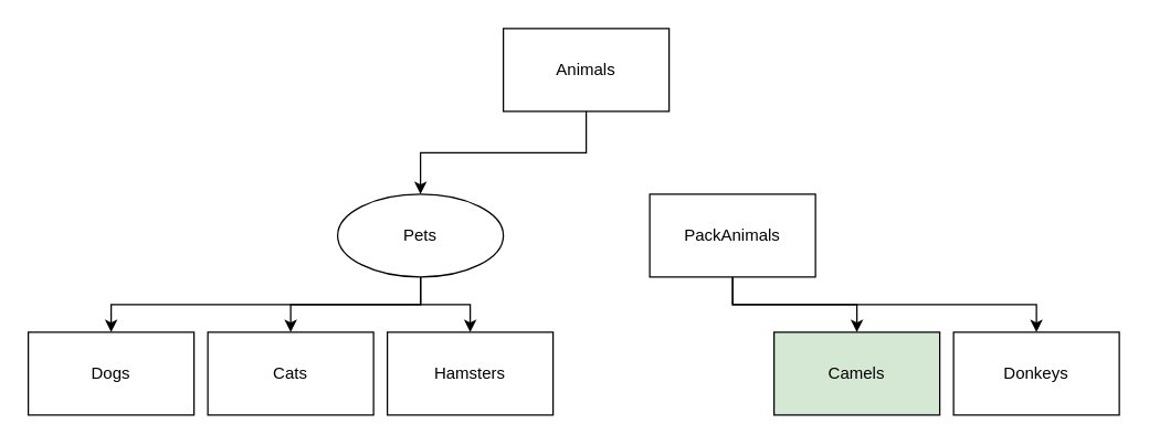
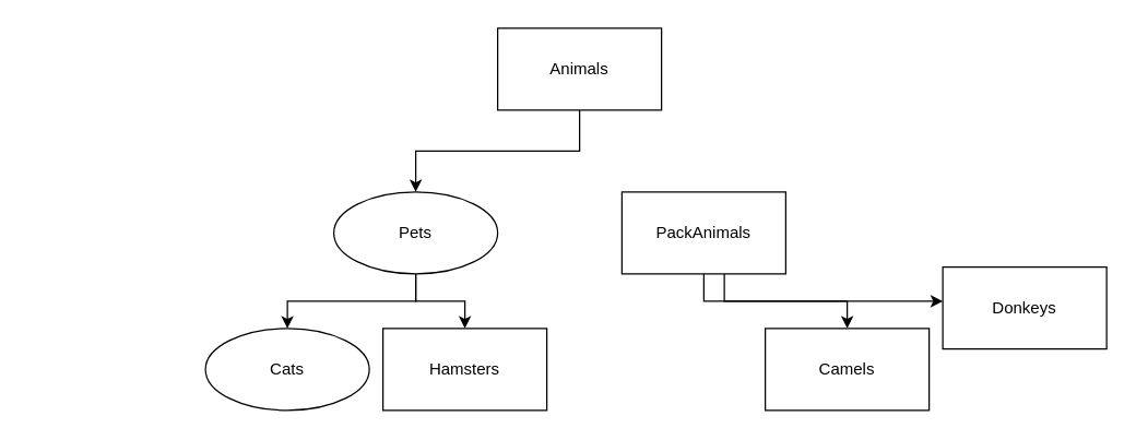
- <mxCell id="10" value="PackAnimals" style="rounded=0;whiteSpace=wrap;html=1;" vertex="1" parent="1"><mxGeometry x="470" y="140" width="120" height="60" as="geometry" /></mxCell>
+ <mxCell id="10" value="PackAnimals" style="rounded=0;whiteSpace=wrap;html=1;" vertex="1" parent="1"><mxGeometry x="455" y="140" width="120" height="60" as="geometry" /></mxCell>
- <mxCell id="6" style="edgeStyle=orthogonalEdgeStyle;rounded=0;orthogonalLoop=1;jettySize=auto;html=1;" edge="1" parent="1" source="7" target="11"><mxGeometry relative="1" as="geometry"><Array as="points"><mxPoint x="304" y="220" /><mxPoint x="80" y="220" /></Array></mxGeometry></mxCell>
- <mxCell id="11" value="Dogs" style="rounded=0;whiteSpace=wrap;html=1;" vertex="1" parent="1"><mxGeometry x="20" y="240" width="120" height="60" as="geometry" /></mxCell>
- <mxCell id="12" value="Cats" style="rounded=0;whiteSpace=wrap;html=1;" vertex="1" parent="1"><mxGeometry x="150" y="240" width="120" height="60" as="geometry" /></mxCell>
+ <mxCell id="12" value="Cats" style="ellipse;whiteSpace=wrap;html=1;" vertex="1" parent="1"><mxGeometry x="150" y="240" width="120" height="60" as="geometry" /></mxCell>
- <mxCell id="14" value="Camels" style="rounded=0;whiteSpace=wrap;html=1;fillColor=#d5e8d4;" vertex="1" parent="1"><mxGeometry x="560" y="240" width="120" height="60" as="geometry" /></mxCell>
+ <mxCell id="14" value="Camels" style="rounded=0;whiteSpace=wrap;html=1;" vertex="1" parent="1"><mxGeometry x="560" y="240" width="120" height="60" as="geometry" /></mxCell>
- <mxCell id="15" value="Donkeys" style="rounded=0;whiteSpace=wrap;html=1;" vertex="1" parent="1"><mxGeometry x="690" y="240" width="120" height="60" as="geometry" /></mxCell>
+ <mxCell id="15" value="Donkeys" style="rounded=0;whiteSpace=wrap;html=1;" vertex="1" parent="1"><mxGeometry x="690" y="195" width="120" height="60" as="geometry" /></mxCell>
